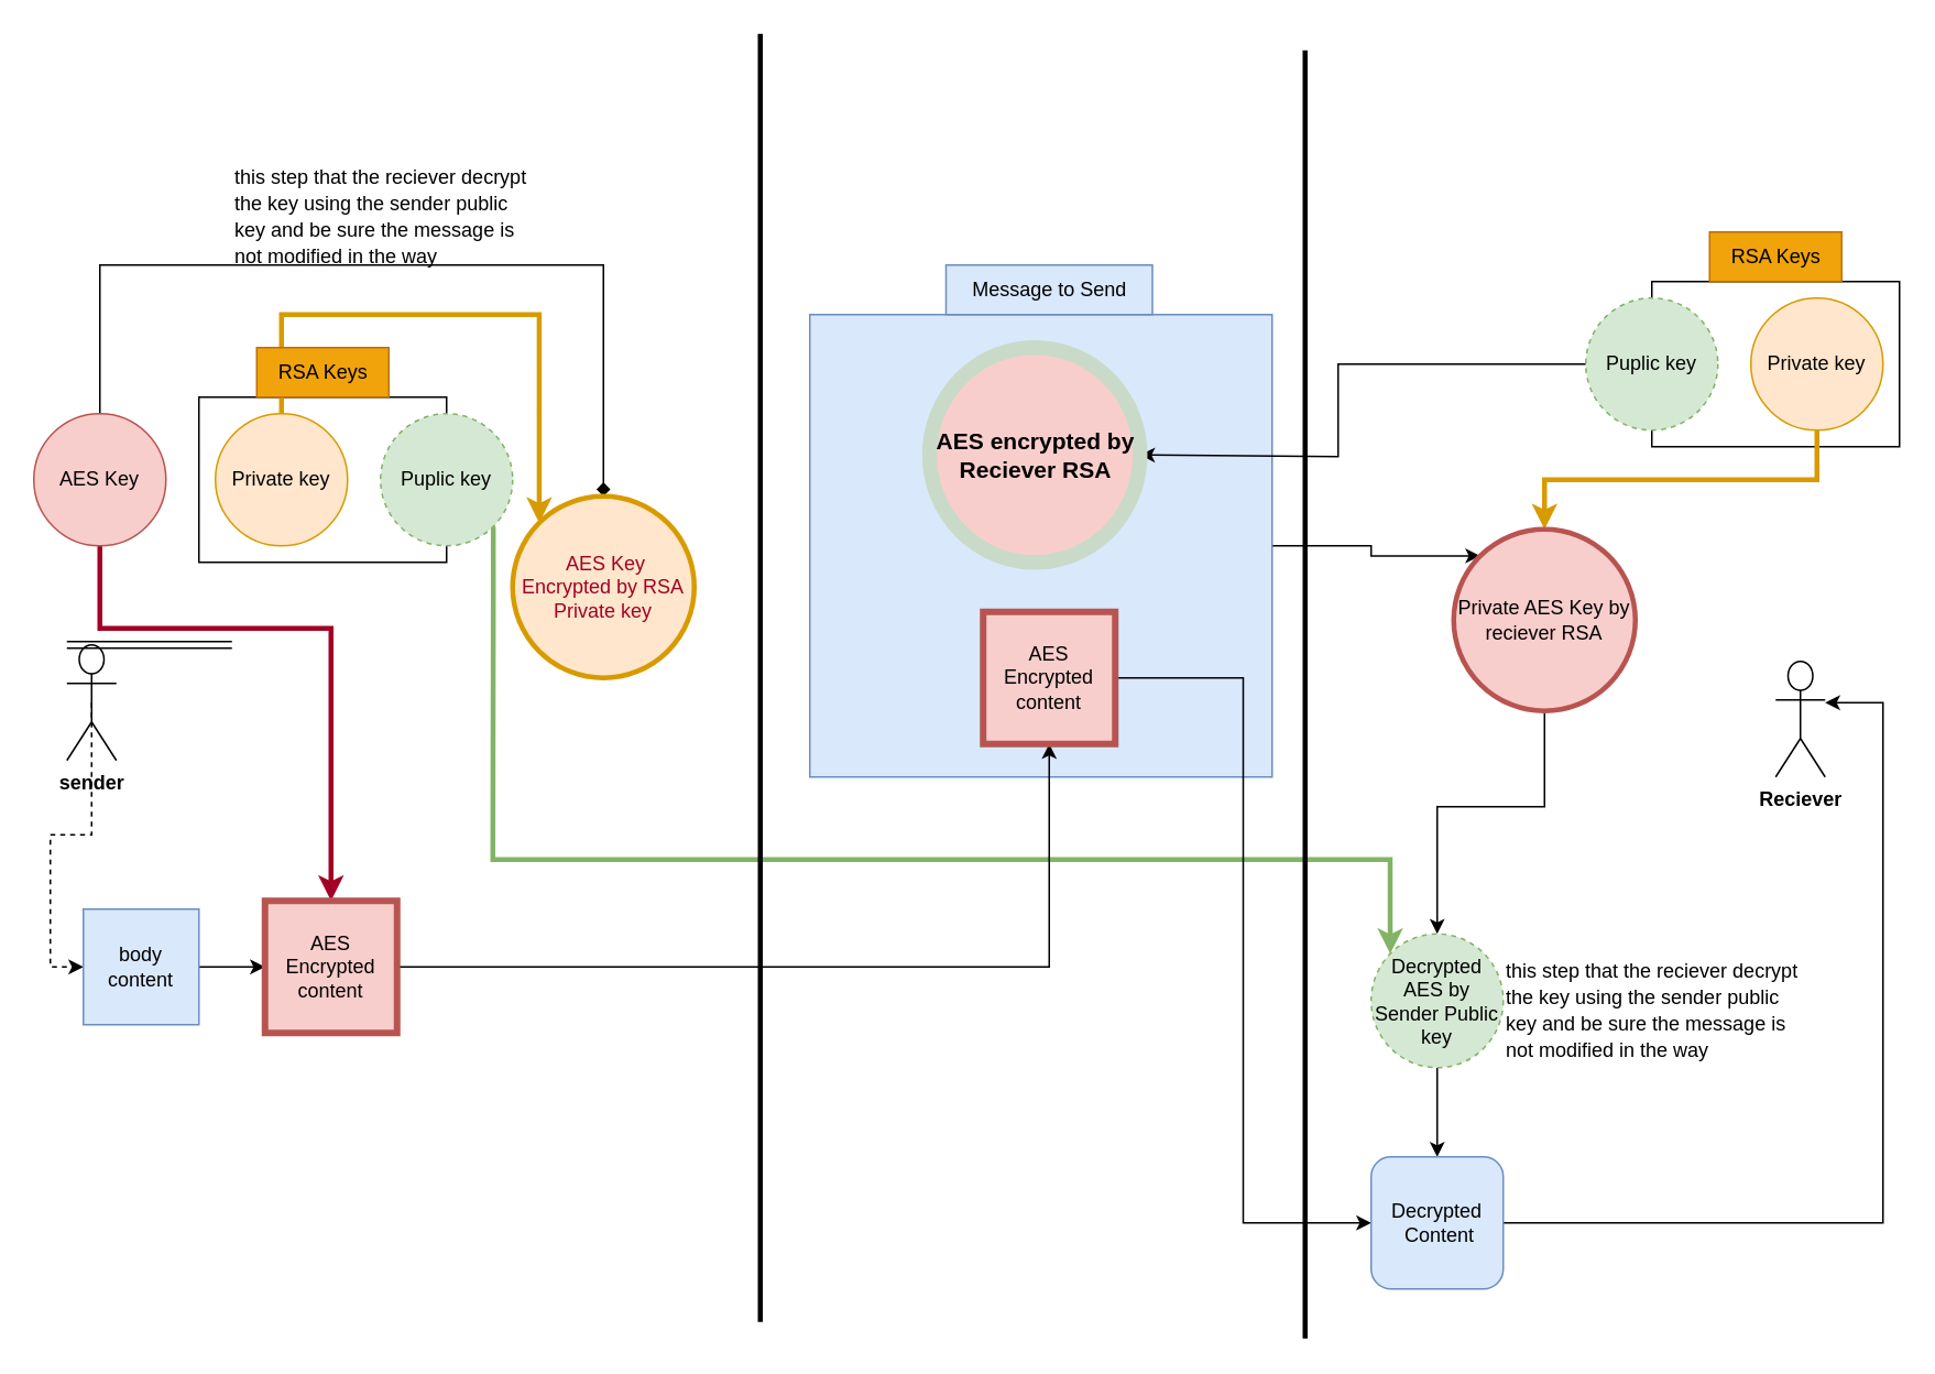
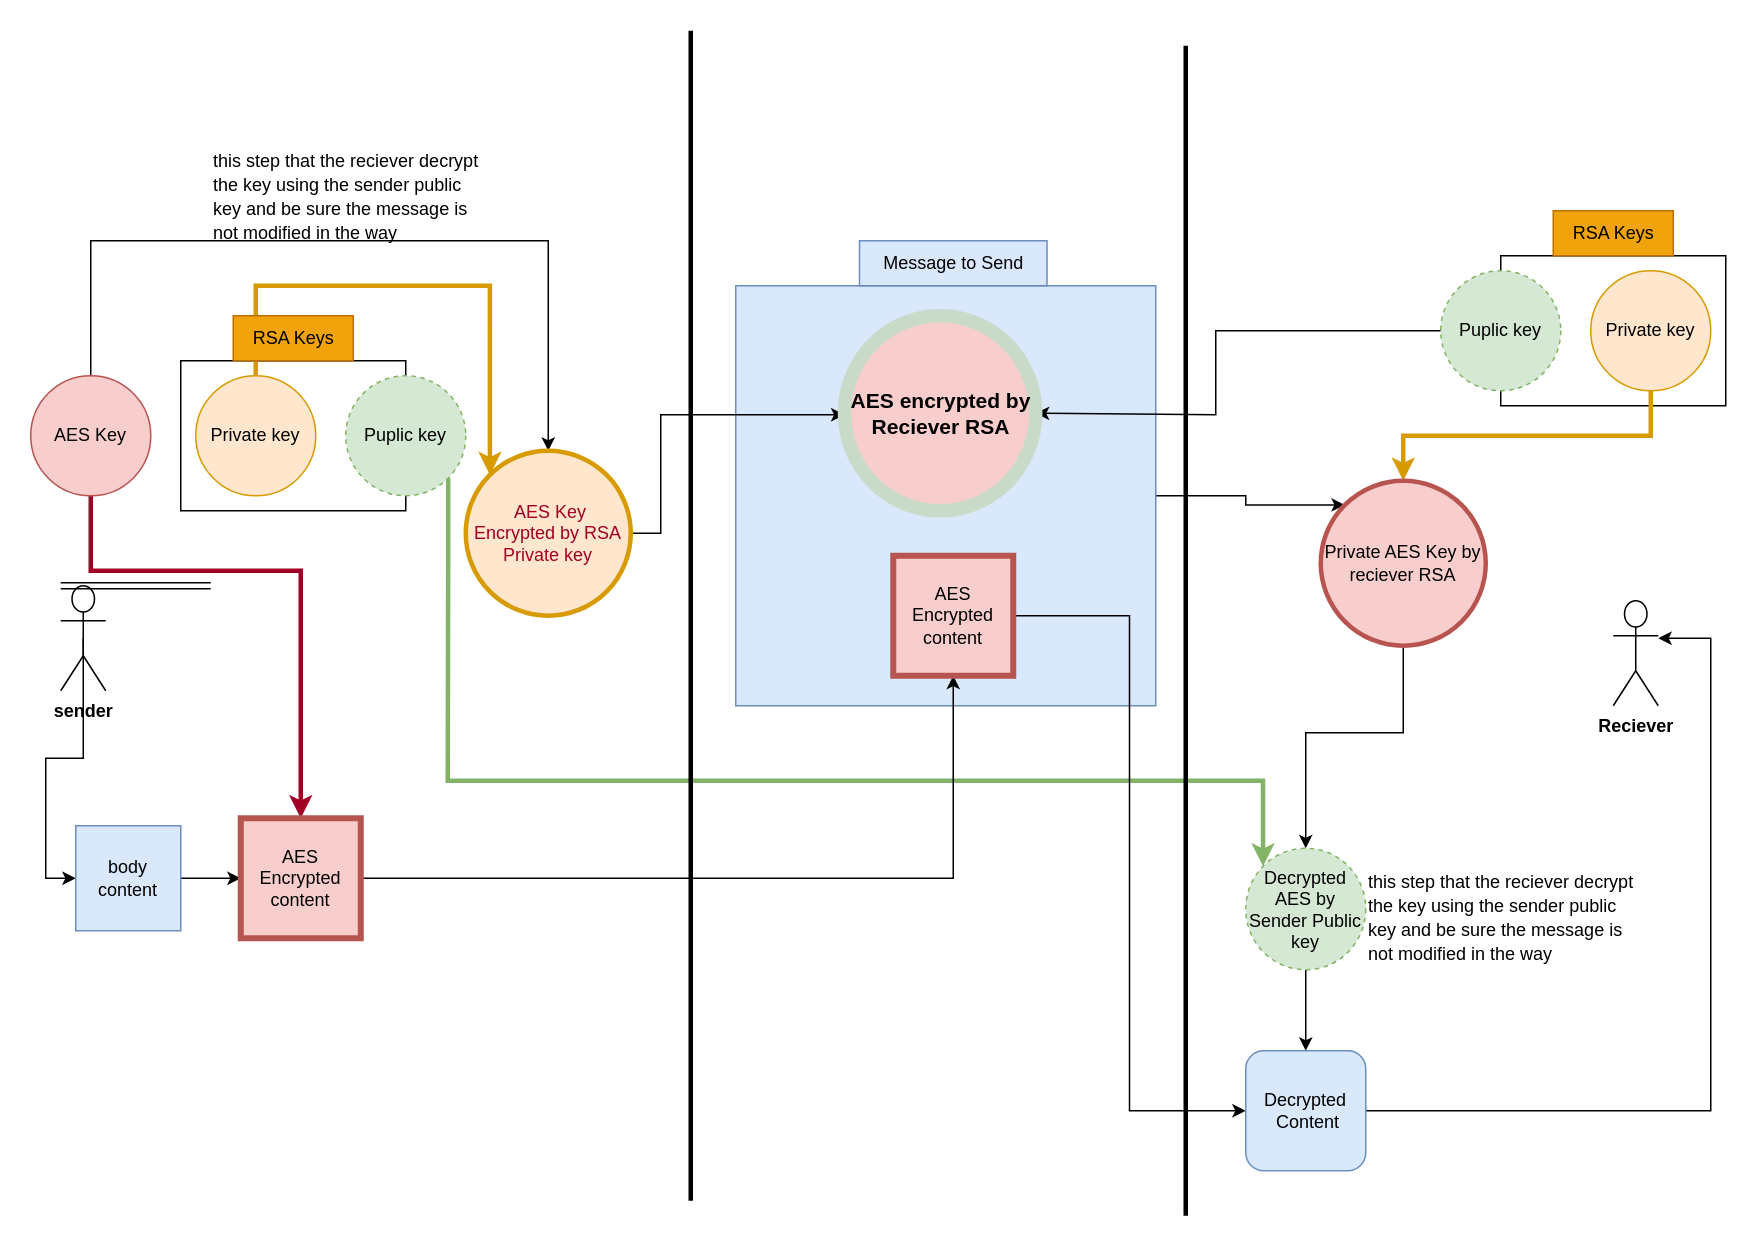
+ <mxCell id="20" value="" style="edgeStyle=orthogonalEdgeStyle;rounded=0;orthogonalLoop=1;jettySize=auto;html=1;" parent="1" source="21" target="28" edge="1"><mxGeometry relative="1" as="geometry"><Array as="points"><mxPoint x="440" y="355" /><mxPoint x="440" y="276" /></Array></mxGeometry></mxCell>
- <mxCell id="15" value="" style="edgeStyle=orthogonalEdgeStyle;rounded=0;orthogonalLoop=1;jettySize=auto;html=1;fillColor=#a20025;strokeColor=#000000;strokeWidth=1;entryX=0.5;entryY=0;entryDx=0;entryDy=0;endArrow=diamond;" parent="1" source="16" target="21" edge="1"><mxGeometry relative="1" as="geometry"><Array as="points"><mxPoint x="60" y="160" /><mxPoint x="365" y="160" /></Array></mxGeometry></mxCell>
+ <mxCell id="15" value="" style="edgeStyle=orthogonalEdgeStyle;rounded=0;orthogonalLoop=1;jettySize=auto;html=1;fillColor=#a20025;strokeColor=#000000;strokeWidth=1;entryX=0.5;entryY=0;entryDx=0;entryDy=0;" parent="1" source="16" target="21" edge="1"><mxGeometry relative="1" as="geometry"><Array as="points"><mxPoint x="60" y="160" /><mxPoint x="365" y="160" /></Array></mxGeometry></mxCell>
- <mxCell id="5" style="edgeStyle=orthogonalEdgeStyle;rounded=0;orthogonalLoop=1;jettySize=auto;html=1;exitX=0.5;exitY=0.5;exitDx=0;exitDy=0;exitPerimeter=0;entryX=0;entryY=0.5;entryDx=0;entryDy=0;dashed=1;" parent="1" source="6" target="13" edge="1"><mxGeometry relative="1" as="geometry" /></mxCell>
+ <mxCell id="5" style="edgeStyle=orthogonalEdgeStyle;rounded=0;orthogonalLoop=1;jettySize=auto;html=1;exitX=0.5;exitY=0.5;exitDx=0;exitDy=0;exitPerimeter=0;entryX=0;entryY=0.5;entryDx=0;entryDy=0;" parent="1" source="6" target="13" edge="1"><mxGeometry relative="1" as="geometry" /></mxCell>
